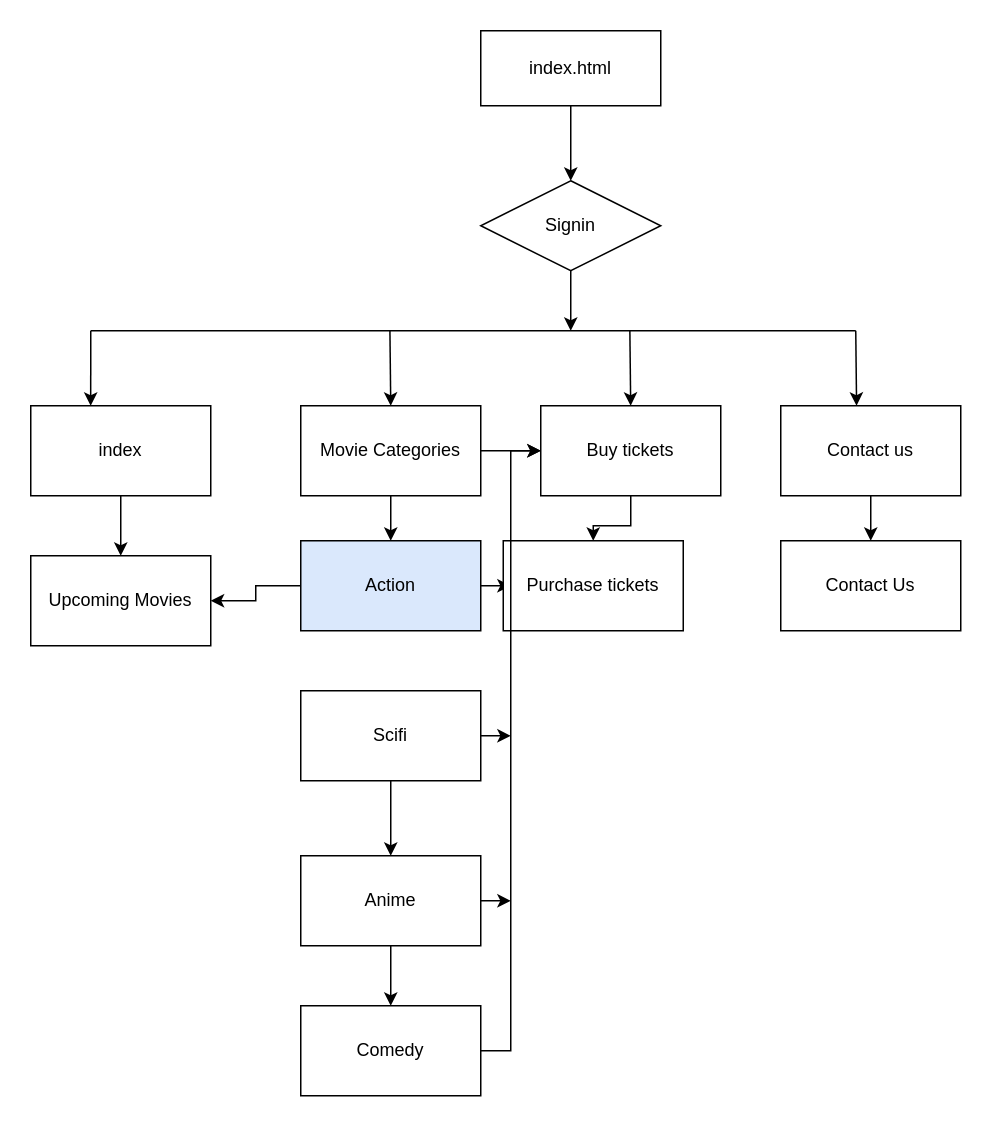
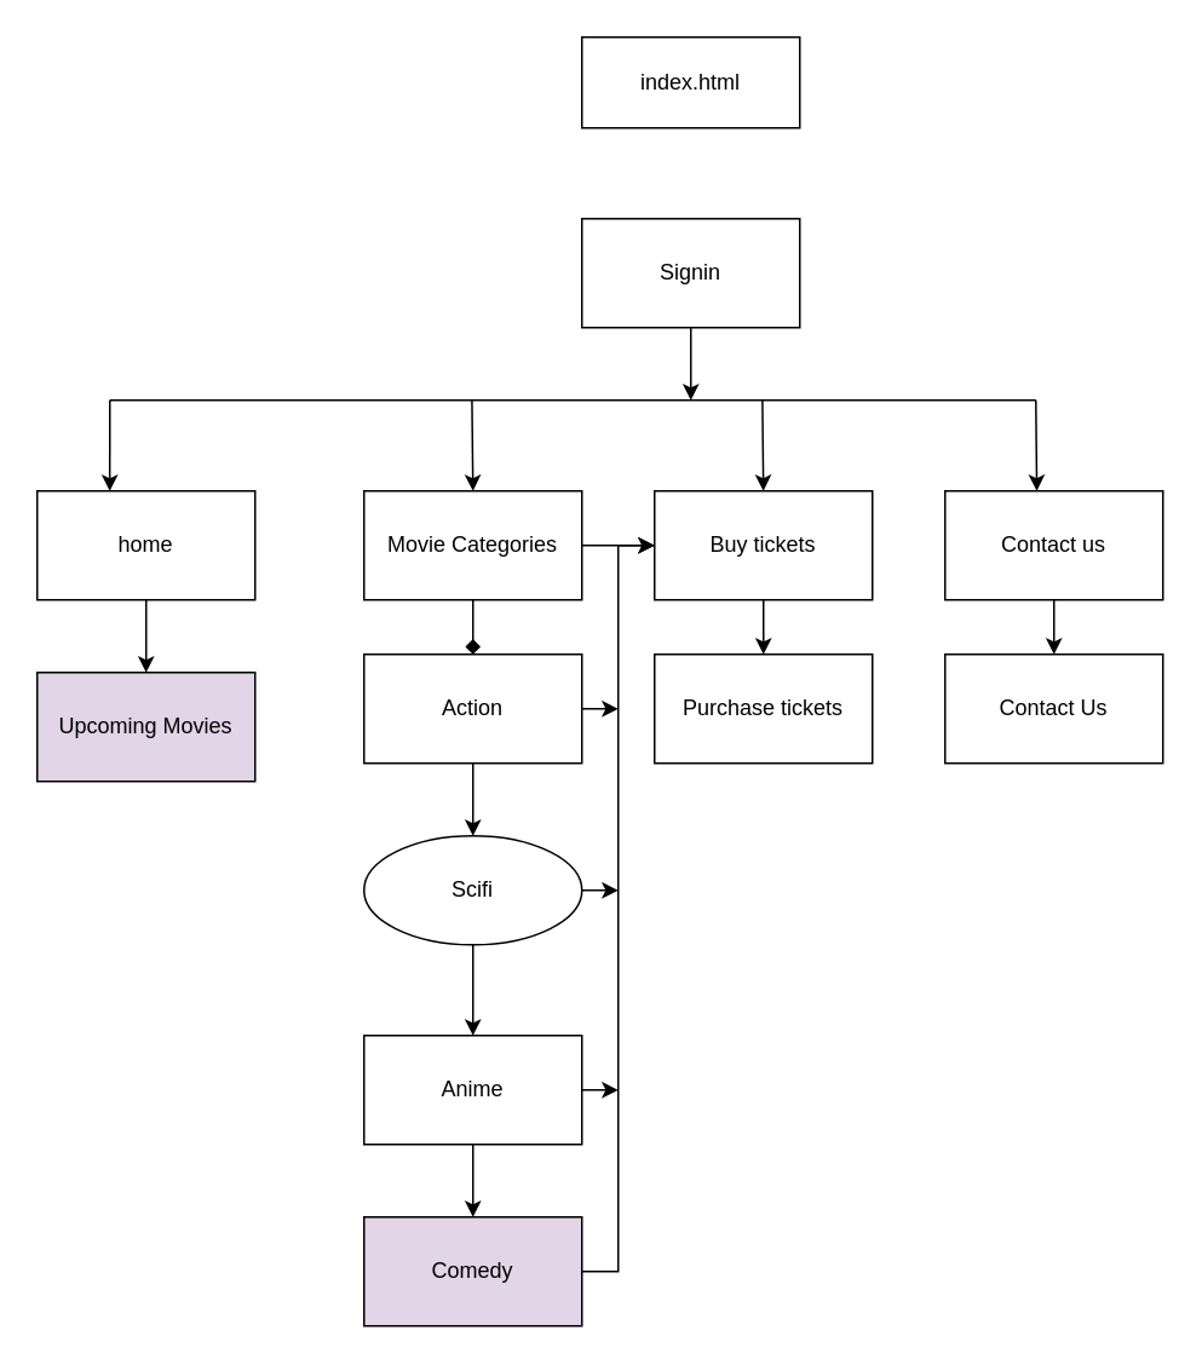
- <mxCell id="2" style="edgeStyle=orthogonalEdgeStyle;rounded=0;orthogonalLoop=1;jettySize=auto;html=1;entryX=0.5;entryY=0;entryDx=0;entryDy=0;" edge="1" parent="1" source="3" target="27"><mxGeometry relative="1" as="geometry" /></mxCell>
- <mxCell id="27" value="Signin" style="rhombus;whiteSpace=wrap;html=1;" vertex="1" parent="1"><mxGeometry x="320" y="120" width="120" height="60" as="geometry" /></mxCell>
+ <mxCell id="27" value="Signin" style="rounded=0;whiteSpace=wrap;html=1;" vertex="1" parent="1"><mxGeometry x="320" y="120" width="120" height="60" as="geometry" /></mxCell>
- <mxCell id="5" value="index" style="rounded=0;whiteSpace=wrap;html=1;" vertex="1" parent="1"><mxGeometry x="20" y="270" width="120" height="60" as="geometry" /></mxCell>
+ <mxCell id="5" value="home" style="rounded=0;whiteSpace=wrap;html=1;" vertex="1" parent="1"><mxGeometry x="20" y="270" width="120" height="60" as="geometry" /></mxCell>
- <mxCell id="6" style="edgeStyle=orthogonalEdgeStyle;rounded=0;orthogonalLoop=1;jettySize=auto;html=1;entryX=0.5;entryY=0;entryDx=0;entryDy=0;" edge="1" parent="1" source="8" target="15"><mxGeometry relative="1" as="geometry" /></mxCell>
+ <mxCell id="6" style="edgeStyle=orthogonalEdgeStyle;rounded=0;orthogonalLoop=1;jettySize=auto;html=1;entryX=0.5;entryY=0;entryDx=0;entryDy=0;endArrow=diamond;" edge="1" parent="1" source="8" target="15"><mxGeometry relative="1" as="geometry" /></mxCell>
- <mxCell id="15" value="Action" style="rounded=0;whiteSpace=wrap;html=1;fillColor=#dae8fc;" vertex="1" parent="1"><mxGeometry x="200" y="360" width="120" height="60" as="geometry" /></mxCell>
+ <mxCell id="15" value="Action" style="rounded=0;whiteSpace=wrap;html=1;" vertex="1" parent="1"><mxGeometry x="200" y="360" width="120" height="60" as="geometry" /></mxCell>
- <mxCell id="22" value="Purchase tickets" style="rounded=0;whiteSpace=wrap;html=1;" vertex="1" parent="1"><mxGeometry x="335" y="360" width="120" height="60" as="geometry" /></mxCell>
+ <mxCell id="22" value="Purchase tickets" style="rounded=0;whiteSpace=wrap;html=1;" vertex="1" parent="1"><mxGeometry x="360" y="360" width="120" height="60" as="geometry" /></mxCell>
- <mxCell id="13" style="edgeStyle=orthogonalEdgeStyle;rounded=0;orthogonalLoop=1;jettySize=auto;html=1;" edge="1" parent="1" source="15" target="33"><mxGeometry relative="1" as="geometry" /></mxCell>
+ <mxCell id="13" style="edgeStyle=orthogonalEdgeStyle;rounded=0;orthogonalLoop=1;jettySize=auto;html=1;entryX=0.5;entryY=0;entryDx=0;entryDy=0;" edge="1" parent="1" source="15" target="18"><mxGeometry relative="1" as="geometry" /></mxCell>
- <mxCell id="33" value="Upcoming Movies" style="rounded=0;whiteSpace=wrap;html=1;" vertex="1" parent="1"><mxGeometry x="20" y="370" width="120" height="60" as="geometry" /></mxCell>
+ <mxCell id="33" value="Upcoming Movies" style="rounded=0;whiteSpace=wrap;html=1;fillColor=#e1d5e7;" vertex="1" parent="1"><mxGeometry x="20" y="370" width="120" height="60" as="geometry" /></mxCell>
- <mxCell id="18" value="Scifi" style="rounded=0;whiteSpace=wrap;html=1;" vertex="1" parent="1"><mxGeometry x="200" y="460" width="120" height="60" as="geometry" /></mxCell>
+ <mxCell id="18" value="Scifi" style="ellipse;whiteSpace=wrap;html=1;" vertex="1" parent="1"><mxGeometry x="200" y="460" width="120" height="60" as="geometry" /></mxCell>
- <mxCell id="25" value="Comedy" style="rounded=0;whiteSpace=wrap;html=1;" vertex="1" parent="1"><mxGeometry x="200" y="670" width="120" height="60" as="geometry" /></mxCell>
+ <mxCell id="25" value="Comedy" style="rounded=0;whiteSpace=wrap;html=1;fillColor=#e1d5e7;" vertex="1" parent="1"><mxGeometry x="200" y="670" width="120" height="60" as="geometry" /></mxCell>
